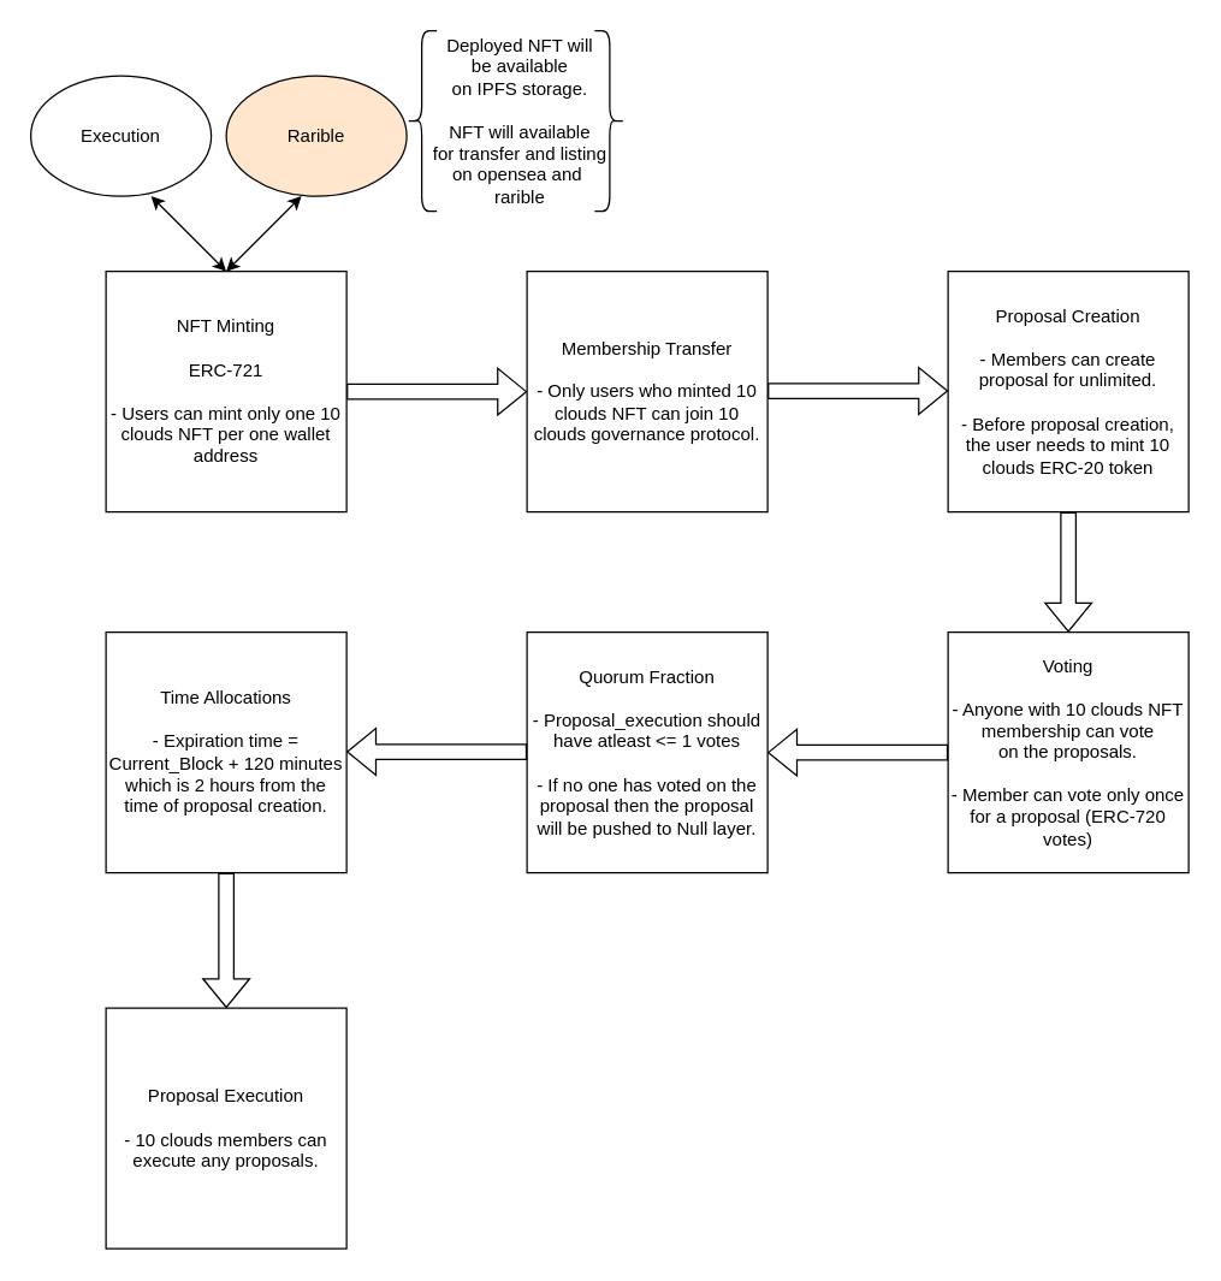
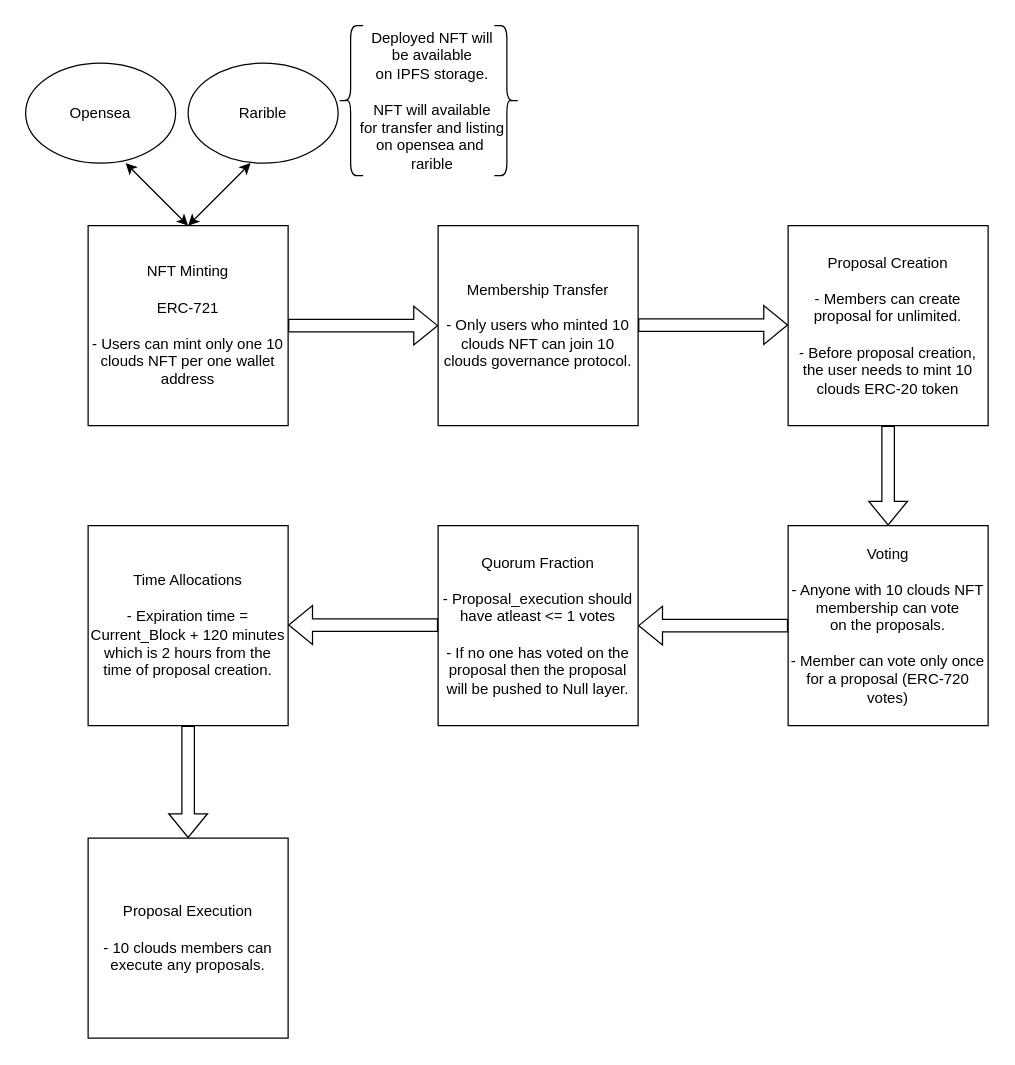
- <mxCell id="13" value="Execution" style="ellipse;whiteSpace=wrap;html=1;" vertex="1" parent="1"><mxGeometry x="20" y="50" width="120" height="80" as="geometry" /></mxCell>
+ <mxCell id="13" value="Opensea" style="ellipse;whiteSpace=wrap;html=1;" vertex="1" parent="1"><mxGeometry x="20" y="50" width="120" height="80" as="geometry" /></mxCell>
- <mxCell id="14" value="Rarible" style="ellipse;whiteSpace=wrap;html=1;fillColor=#ffe6cc;" vertex="1" parent="1"><mxGeometry x="150" y="50" width="120" height="80" as="geometry" /></mxCell>
+ <mxCell id="14" value="Rarible" style="ellipse;whiteSpace=wrap;html=1;" vertex="1" parent="1"><mxGeometry x="150" y="50" width="120" height="80" as="geometry" /></mxCell>
